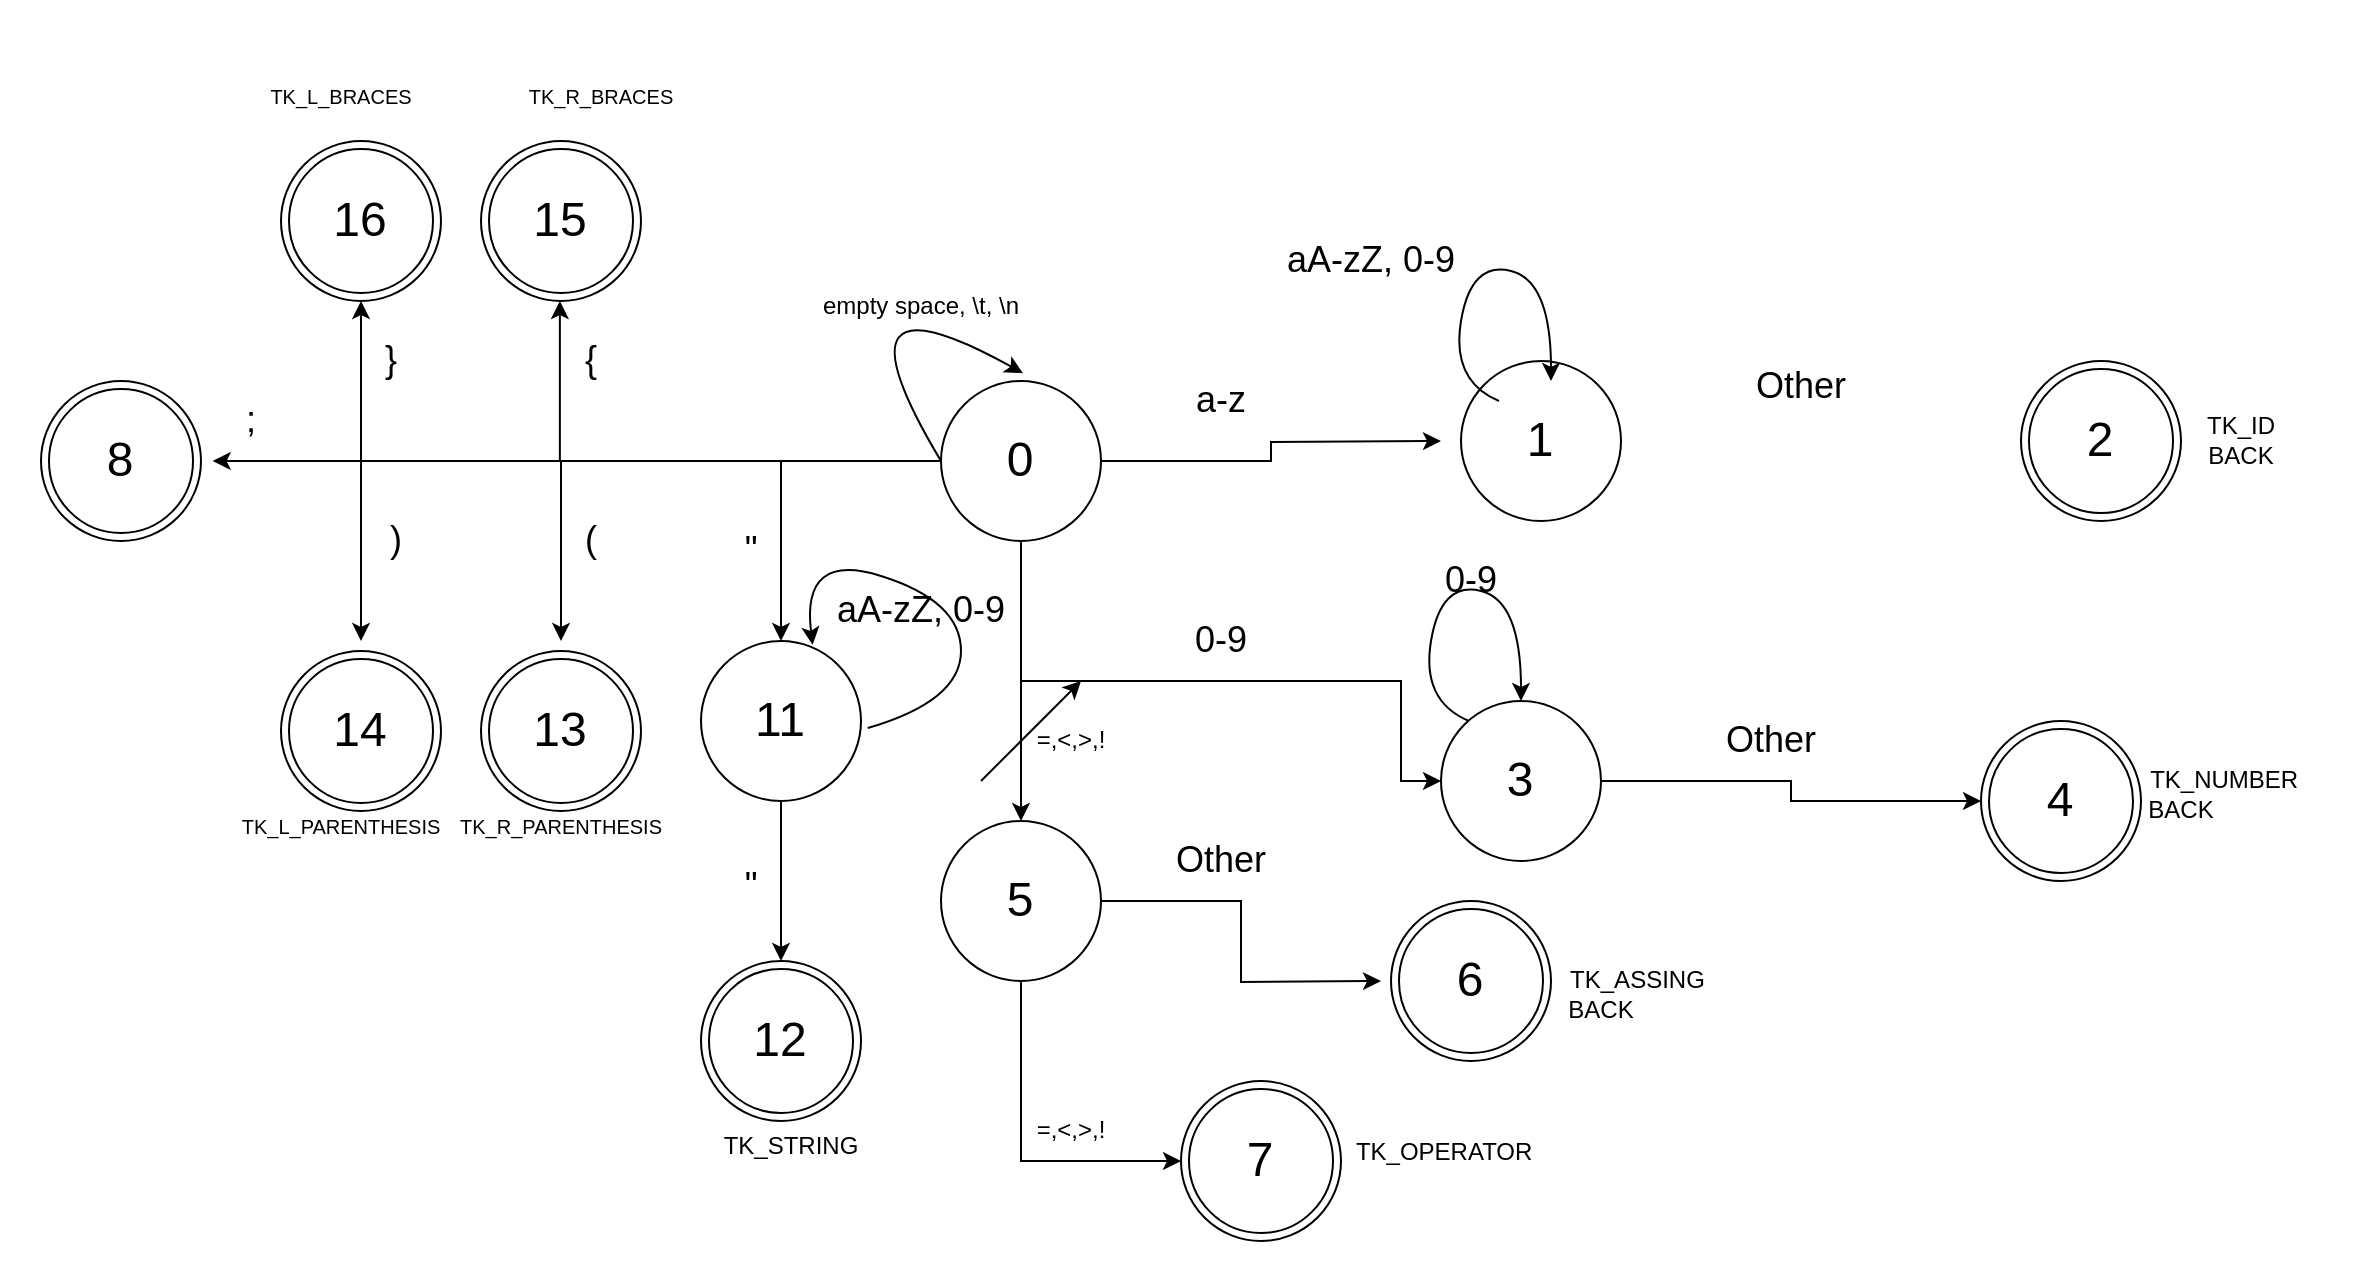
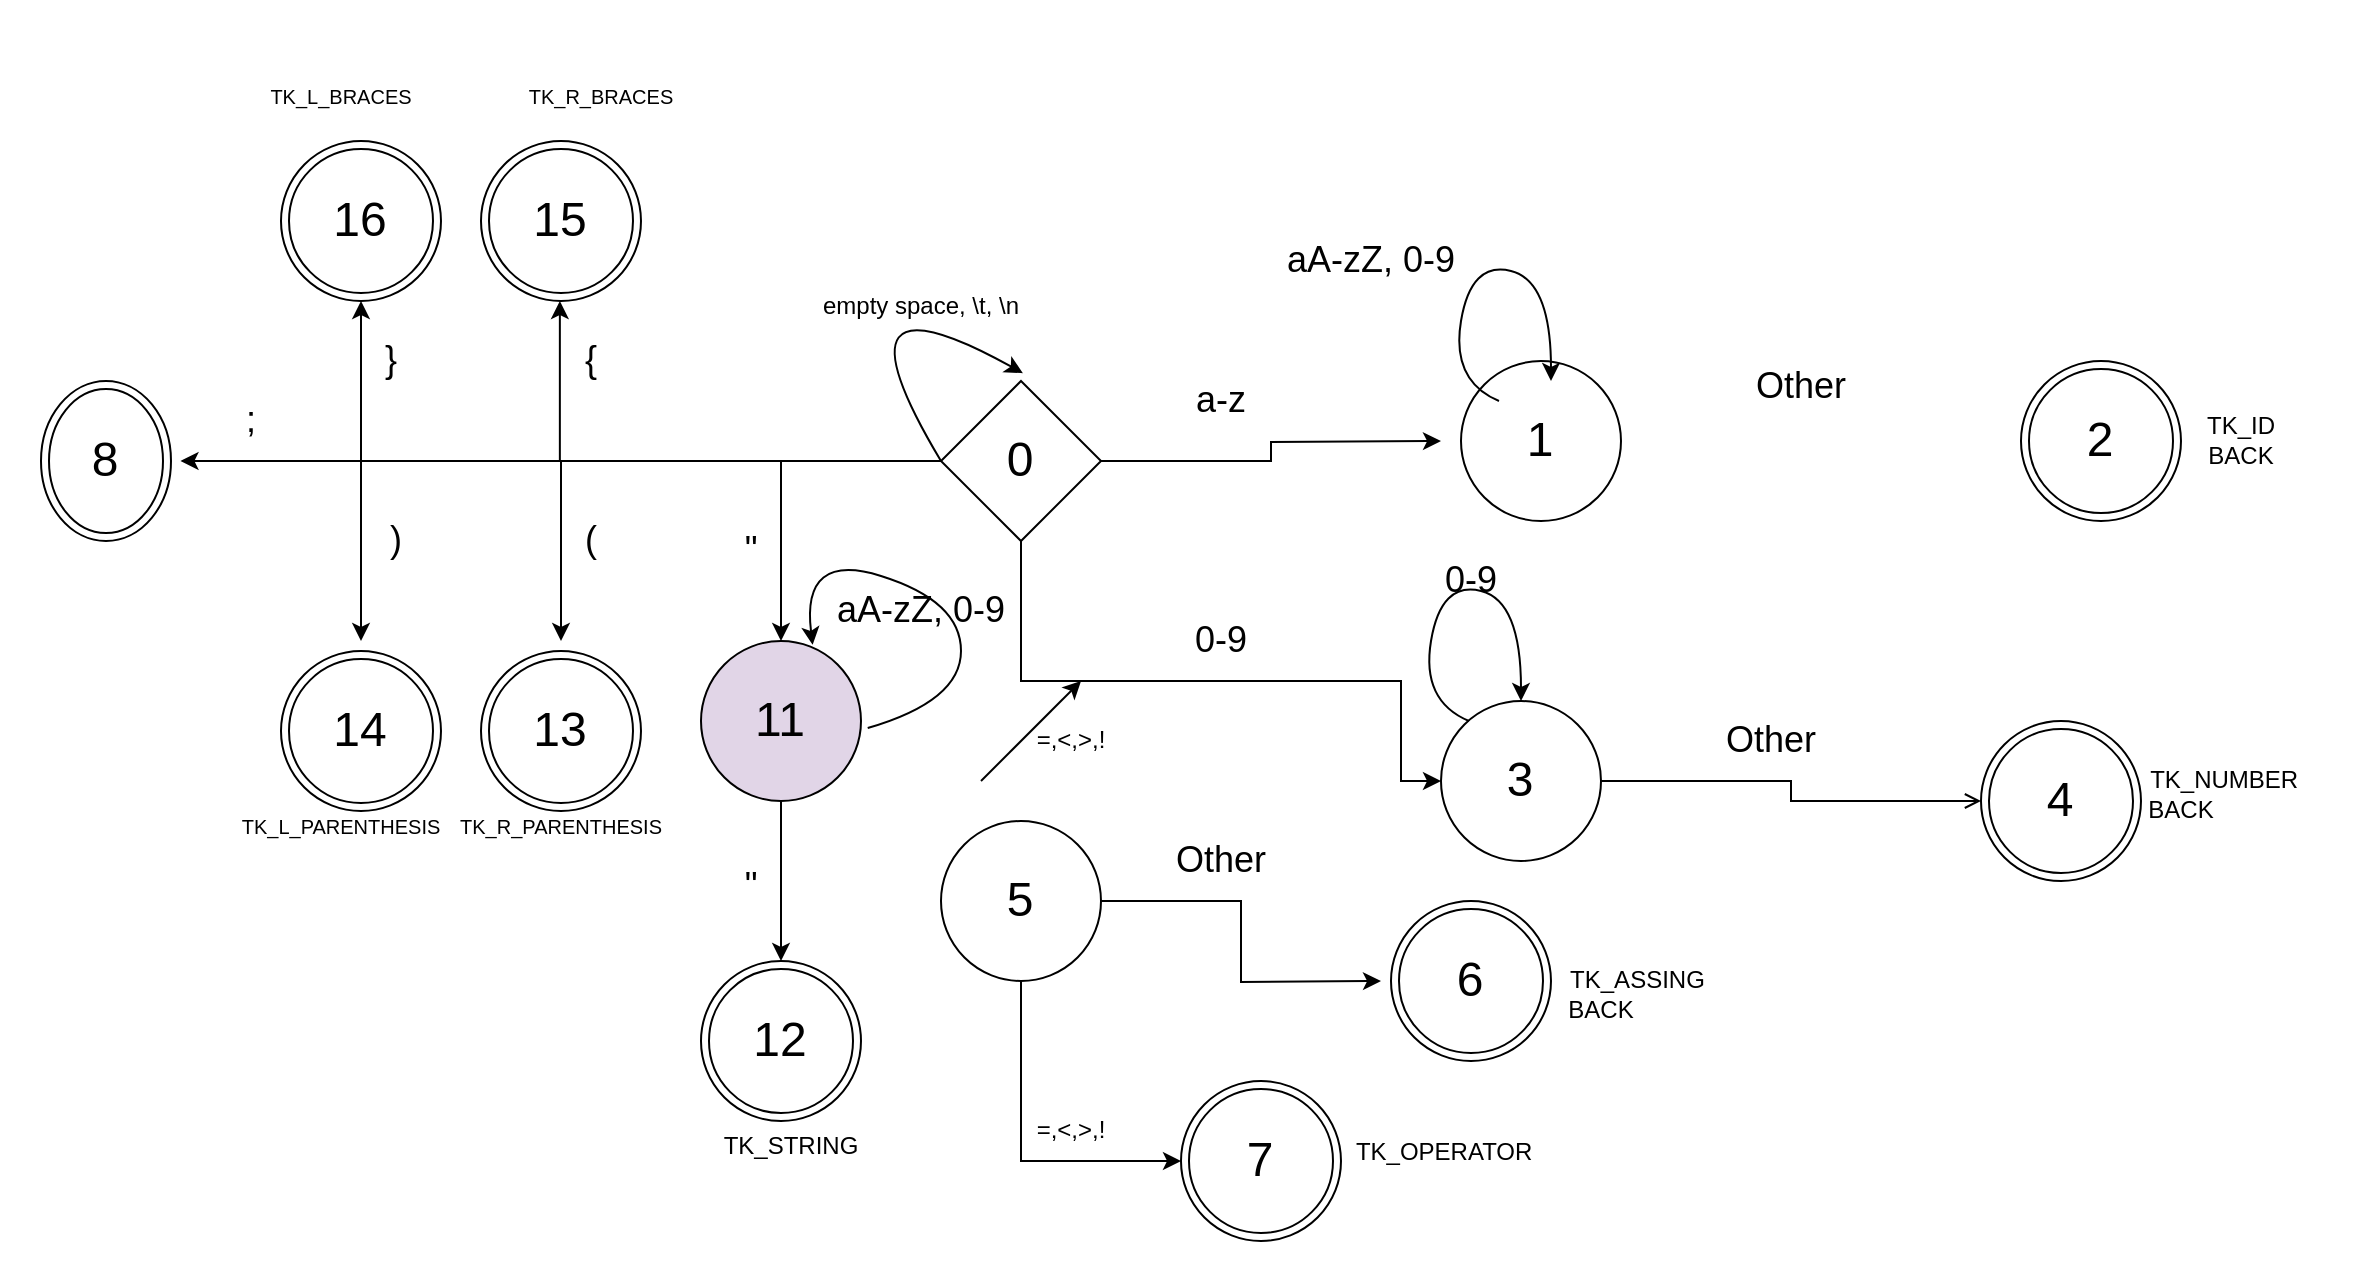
- <mxCell id="43" value="&lt;font style=&quot;font-size: 24px;&quot;&gt;8&lt;/font&gt;" style="ellipse;shape=doubleEllipse;whiteSpace=wrap;html=1;aspect=fixed;" parent="1" vertex="1"><mxGeometry x="20" y="190" width="80" height="80" as="geometry" /></mxCell>
+ <mxCell id="43" value="&lt;font style=&quot;font-size: 24px;&quot;&gt;8&lt;/font&gt;" style="ellipse;shape=doubleEllipse;whiteSpace=wrap;html=1;aspect=fixed;" parent="1" vertex="1"><mxGeometry x="20" y="190" width="65" height="80" as="geometry" /></mxCell>
- <mxCell id="9" value="&lt;font style=&quot;font-size: 24px;&quot;&gt;0&lt;/font&gt;" style="ellipse;whiteSpace=wrap;html=1;aspect=fixed;" parent="1" vertex="1"><mxGeometry x="470" y="190" width="80" height="80" as="geometry" /></mxCell>
+ <mxCell id="9" value="&lt;font style=&quot;font-size: 24px;&quot;&gt;0&lt;/font&gt;" style="rhombus;whiteSpace=wrap;html=1;aspect=fixed;" parent="1" vertex="1"><mxGeometry x="470" y="190" width="80" height="80" as="geometry" /></mxCell>
- <mxCell id="36" value="&lt;font style=&quot;font-size: 24px;&quot;&gt;11&lt;/font&gt;" style="ellipse;whiteSpace=wrap;html=1;" parent="1" vertex="1"><mxGeometry x="350" y="320" width="80" height="80" as="geometry" /></mxCell>
+ <mxCell id="36" value="&lt;font style=&quot;font-size: 24px;&quot;&gt;11&lt;/font&gt;" style="ellipse;whiteSpace=wrap;html=1;fillColor=#e1d5e7;" parent="1" vertex="1"><mxGeometry x="350" y="320" width="80" height="80" as="geometry" /></mxCell>
- <mxCell id="6" style="edgeStyle=orthogonalEdgeStyle;rounded=0;orthogonalLoop=1;jettySize=auto;html=1;entryX=0.5;entryY=0;entryDx=0;entryDy=0;" parent="1" source="9" target="27" edge="1"><mxGeometry relative="1" as="geometry" /></mxCell>
- <mxCell id="17" style="edgeStyle=orthogonalEdgeStyle;rounded=0;orthogonalLoop=1;jettySize=auto;html=1;entryX=0;entryY=0.5;entryDx=0;entryDy=0;" parent="1" source="18" target="19" edge="1"><mxGeometry relative="1" as="geometry" /></mxCell>
+ <mxCell id="17" style="edgeStyle=orthogonalEdgeStyle;rounded=0;orthogonalLoop=1;jettySize=auto;html=1;entryX=0;entryY=0.5;entryDx=0;entryDy=0;endArrow=open;" parent="1" source="18" target="19" edge="1"><mxGeometry relative="1" as="geometry" /></mxCell>
